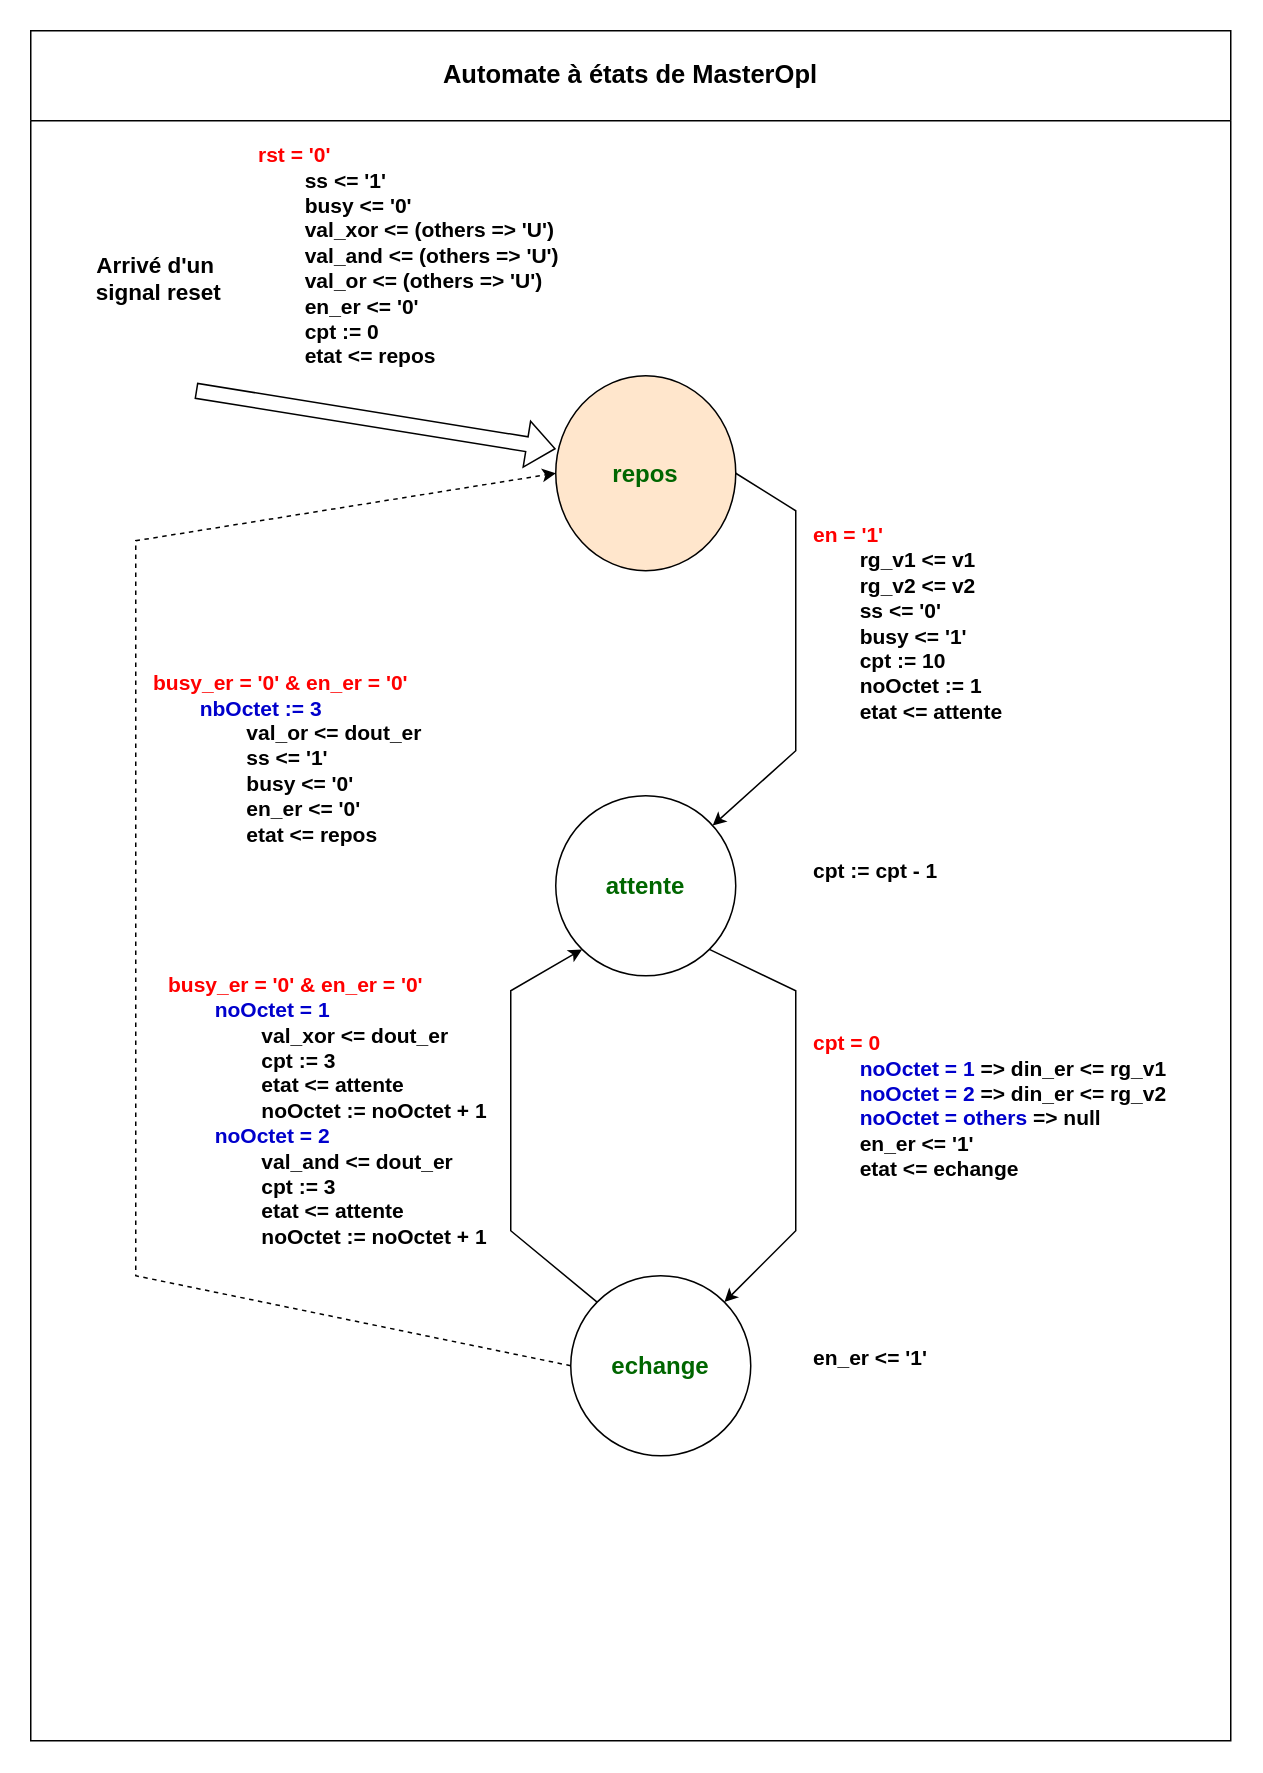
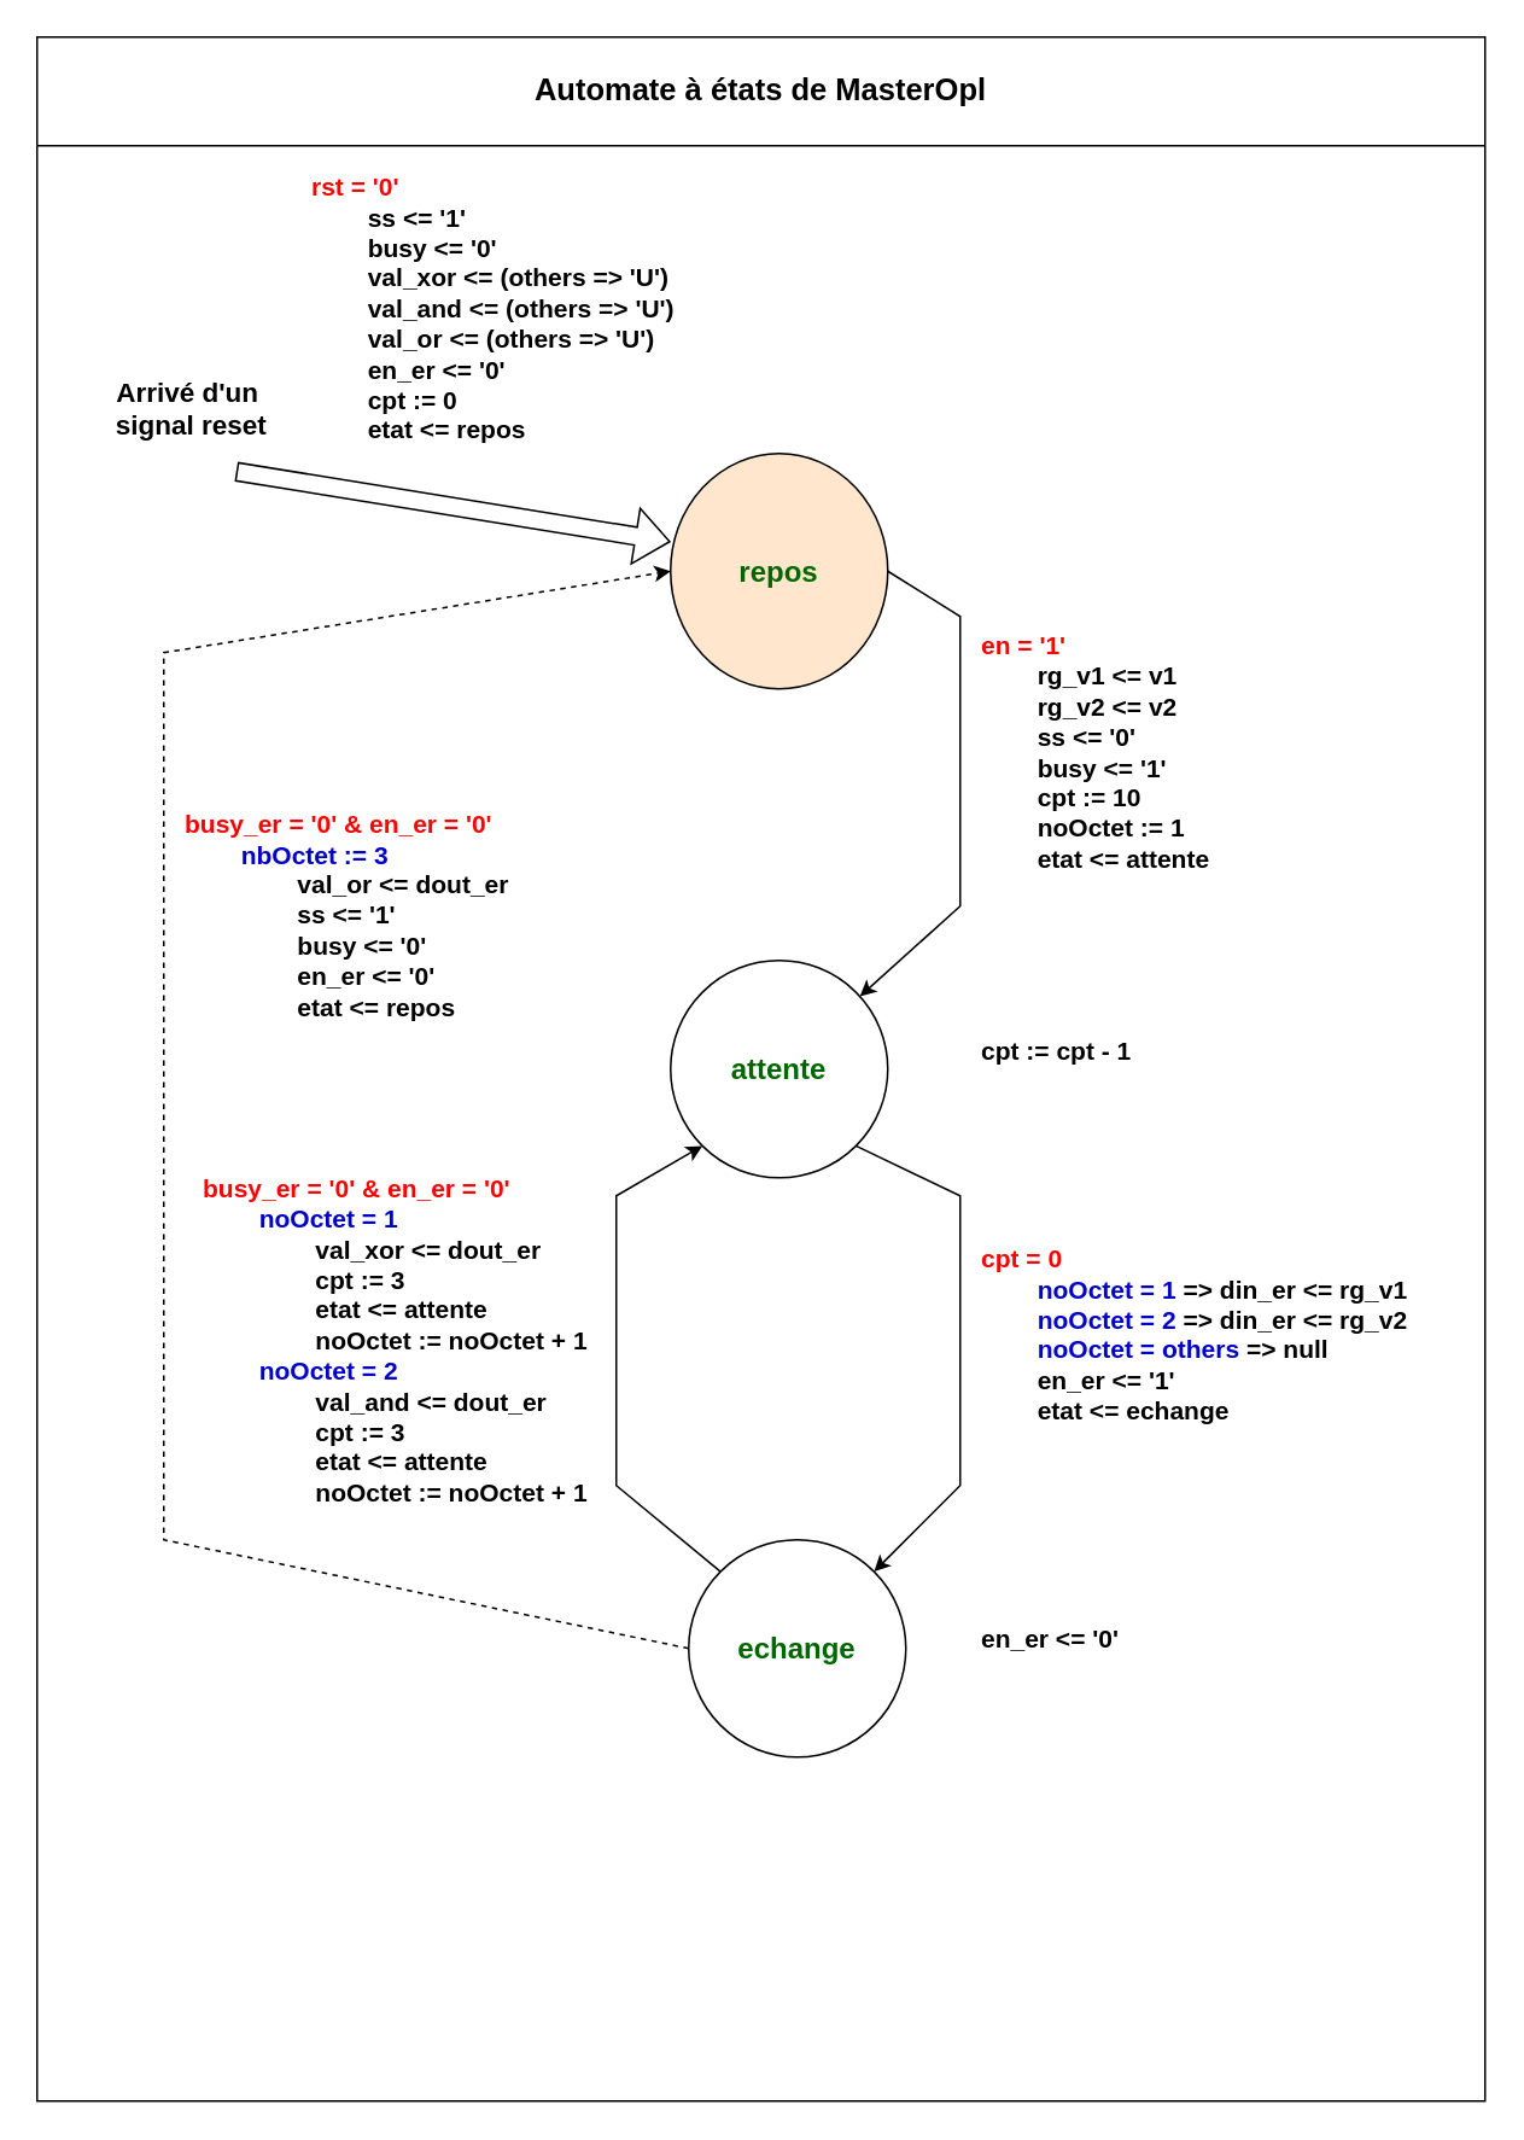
- <mxCell id="11" value="&lt;b&gt;&lt;font style=&quot;font-size: 15px;&quot;&gt;Arrivé d'un&amp;nbsp;&lt;/font&gt;&lt;/b&gt;&lt;div&gt;&lt;b&gt;&lt;font style=&quot;font-size: 15px;&quot;&gt;signal reset&lt;/font&gt;&lt;/b&gt;&lt;/div&gt;" style="text;html=1;align=center;verticalAlign=middle;resizable=0;points=[];autosize=1;strokeColor=none;fillColor=none;" vertex="1" parent="2"><mxGeometry x="30" y="140" width="110" height="50" as="geometry" /></mxCell>
+ <mxCell id="11" value="&lt;b&gt;&lt;font style=&quot;font-size: 15px;&quot;&gt;Arrivé d'un&amp;nbsp;&lt;/font&gt;&lt;/b&gt;&lt;div&gt;&lt;b&gt;&lt;font style=&quot;font-size: 15px;&quot;&gt;signal reset&lt;/font&gt;&lt;/b&gt;&lt;/div&gt;" style="text;html=1;align=center;verticalAlign=middle;resizable=0;points=[];autosize=1;strokeColor=none;fillColor=none;" vertex="1" parent="2"><mxGeometry x="30" y="180" width="110" height="50" as="geometry" /></mxCell>
- <mxCell id="18" value="&lt;span style=&quot;color: rgb(0, 0, 0); font-family: Helvetica; font-size: 14px; font-style: normal; font-variant-ligatures: normal; font-variant-caps: normal; font-weight: 700; letter-spacing: normal; orphans: 2; text-align: left; text-indent: 0px; text-transform: none; widows: 2; word-spacing: 0px; -webkit-text-stroke-width: 0px; white-space: normal; background-color: rgb(255, 255, 255); text-decoration-thickness: initial; text-decoration-style: initial; text-decoration-color: initial; display: inline !important; float: none;&quot;&gt;en_er &amp;lt;= '1'&lt;/span&gt;" style="text;whiteSpace=wrap;html=1;" vertex="1" parent="2"><mxGeometry x="520" y="870" width="110" height="40" as="geometry" /></mxCell>
+ <mxCell id="18" value="&lt;span style=&quot;color: rgb(0, 0, 0); font-family: Helvetica; font-size: 14px; font-style: normal; font-variant-ligatures: normal; font-variant-caps: normal; font-weight: 700; letter-spacing: normal; orphans: 2; text-align: left; text-indent: 0px; text-transform: none; widows: 2; word-spacing: 0px; -webkit-text-stroke-width: 0px; white-space: normal; background-color: rgb(255, 255, 255); text-decoration-thickness: initial; text-decoration-style: initial; text-decoration-color: initial; display: inline !important; float: none;&quot;&gt;en_er &amp;lt;= '0'&lt;/span&gt;" style="text;whiteSpace=wrap;html=1;" vertex="1" parent="2"><mxGeometry x="520" y="870" width="110" height="40" as="geometry" /></mxCell>
